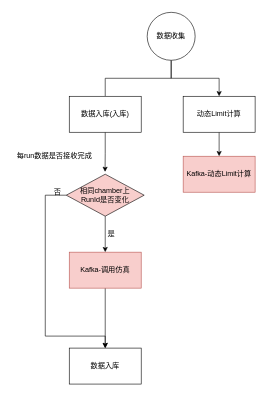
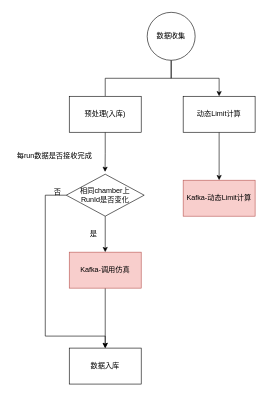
- <mxCell id="6" value="数据入库(入库)" style="rounded=0;whiteSpace=wrap;html=1;" vertex="1" parent="1"><mxGeometry x="115" y="160" width="120" height="60" as="geometry" /></mxCell>
+ <mxCell id="6" value="预处理(入库)" style="rounded=0;whiteSpace=wrap;html=1;" vertex="1" parent="1"><mxGeometry x="115" y="160" width="120" height="60" as="geometry" /></mxCell>
- <mxCell id="18" value="Kafka-动态Limit计算" style="whiteSpace=wrap;html=1;rounded=0;fillColor=#f8cecc;strokeColor=#b85450;" vertex="1" parent="1"><mxGeometry x="305" y="260" width="120" height="60" as="geometry" /></mxCell>
+ <mxCell id="18" value="Kafka-动态Limit计算" style="whiteSpace=wrap;html=1;rounded=0;fillColor=#f8cecc;strokeColor=#b85450;" vertex="1" parent="1"><mxGeometry x="305" y="300" width="120" height="60" as="geometry" /></mxCell>
- <mxCell id="11" value="相同chamber上&lt;br&gt;RunId是否变化" style="rhombus;whiteSpace=wrap;html=1;fillColor=#f8cecc;" vertex="1" parent="1"><mxGeometry x="110" y="290" width="130" height="70" as="geometry" /></mxCell>
+ <mxCell id="11" value="相同chamber上&lt;br&gt;RunId是否变化" style="rhombus;whiteSpace=wrap;html=1;" vertex="1" parent="1"><mxGeometry x="110" y="290" width="130" height="70" as="geometry" /></mxCell>
- <mxCell id="17" value="是" style="text;html=1;align=center;verticalAlign=middle;resizable=0;points=[];autosize=1;strokeColor=none;fillColor=none;fontColor=#000000;" vertex="1" parent="1"><mxGeometry x="170" y="380" width="30" height="20" as="geometry" /></mxCell>
+ <mxCell id="17" value="是" style="text;html=1;align=center;verticalAlign=middle;resizable=0;points=[];autosize=1;strokeColor=none;fillColor=none;fontColor=#000000;" vertex="1" parent="1"><mxGeometry x="140" y="380" width="30" height="20" as="geometry" /></mxCell>
